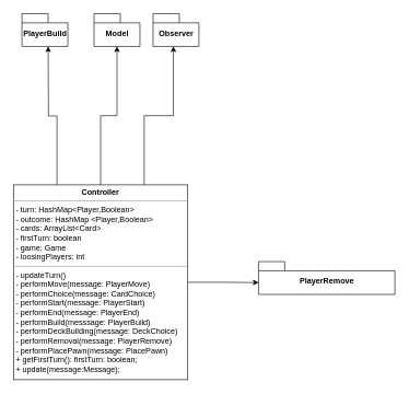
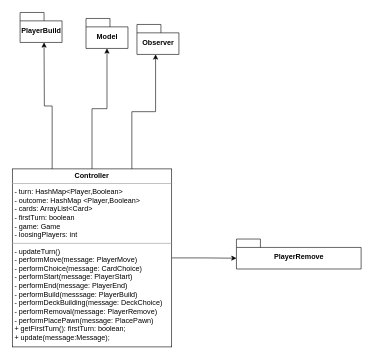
- <mxCell id="2" value="Model" style="shape=folder;fontStyle=1;spacingTop=10;tabWidth=40;tabHeight=14;tabPosition=left;html=1;" parent="1" vertex="1"><mxGeometry x="143" y="20" width="70" height="50" as="geometry" /></mxCell>
+ <mxCell id="2" value="Model" style="shape=folder;fontStyle=1;spacingTop=10;tabWidth=40;tabHeight=14;tabPosition=left;html=1;" parent="1" vertex="1"><mxGeometry x="143" y="30" width="70" height="50" as="geometry" /></mxCell>
- <mxCell id="3" value="Observer" style="shape=folder;fontStyle=1;spacingTop=10;tabWidth=40;tabHeight=14;tabPosition=left;html=1;" parent="1" vertex="1"><mxGeometry x="233" y="20" width="70" height="50" as="geometry" /></mxCell>
+ <mxCell id="3" value="Observer" style="shape=folder;fontStyle=1;spacingTop=10;tabWidth=40;tabHeight=14;tabPosition=left;html=1;" parent="1" vertex="1"><mxGeometry x="228" y="40" width="70" height="50" as="geometry" /></mxCell>
